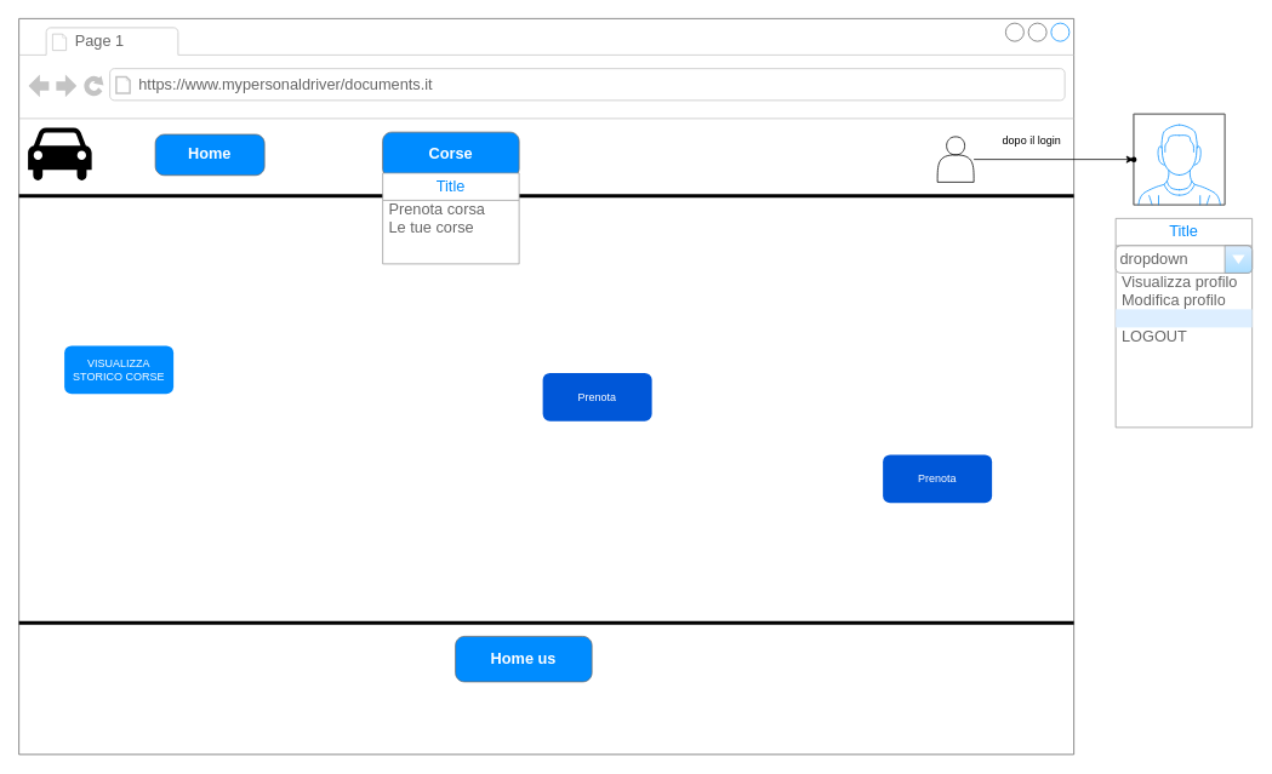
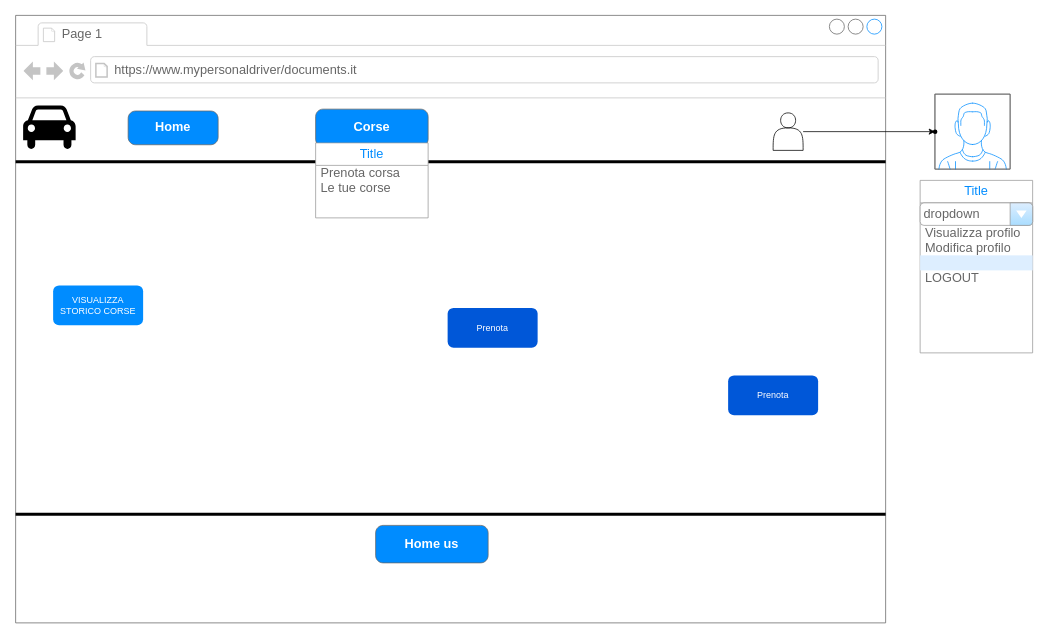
- <mxCell id="6" value="dopo il login&amp;nbsp;" style="text;html=1;align=center;verticalAlign=middle;resizable=0;points=[];autosize=1;strokeColor=none;fillColor=none;" vertex="1" parent="2"><mxGeometry x="1070" y="120" width="90" height="30" as="geometry" /></mxCell>
